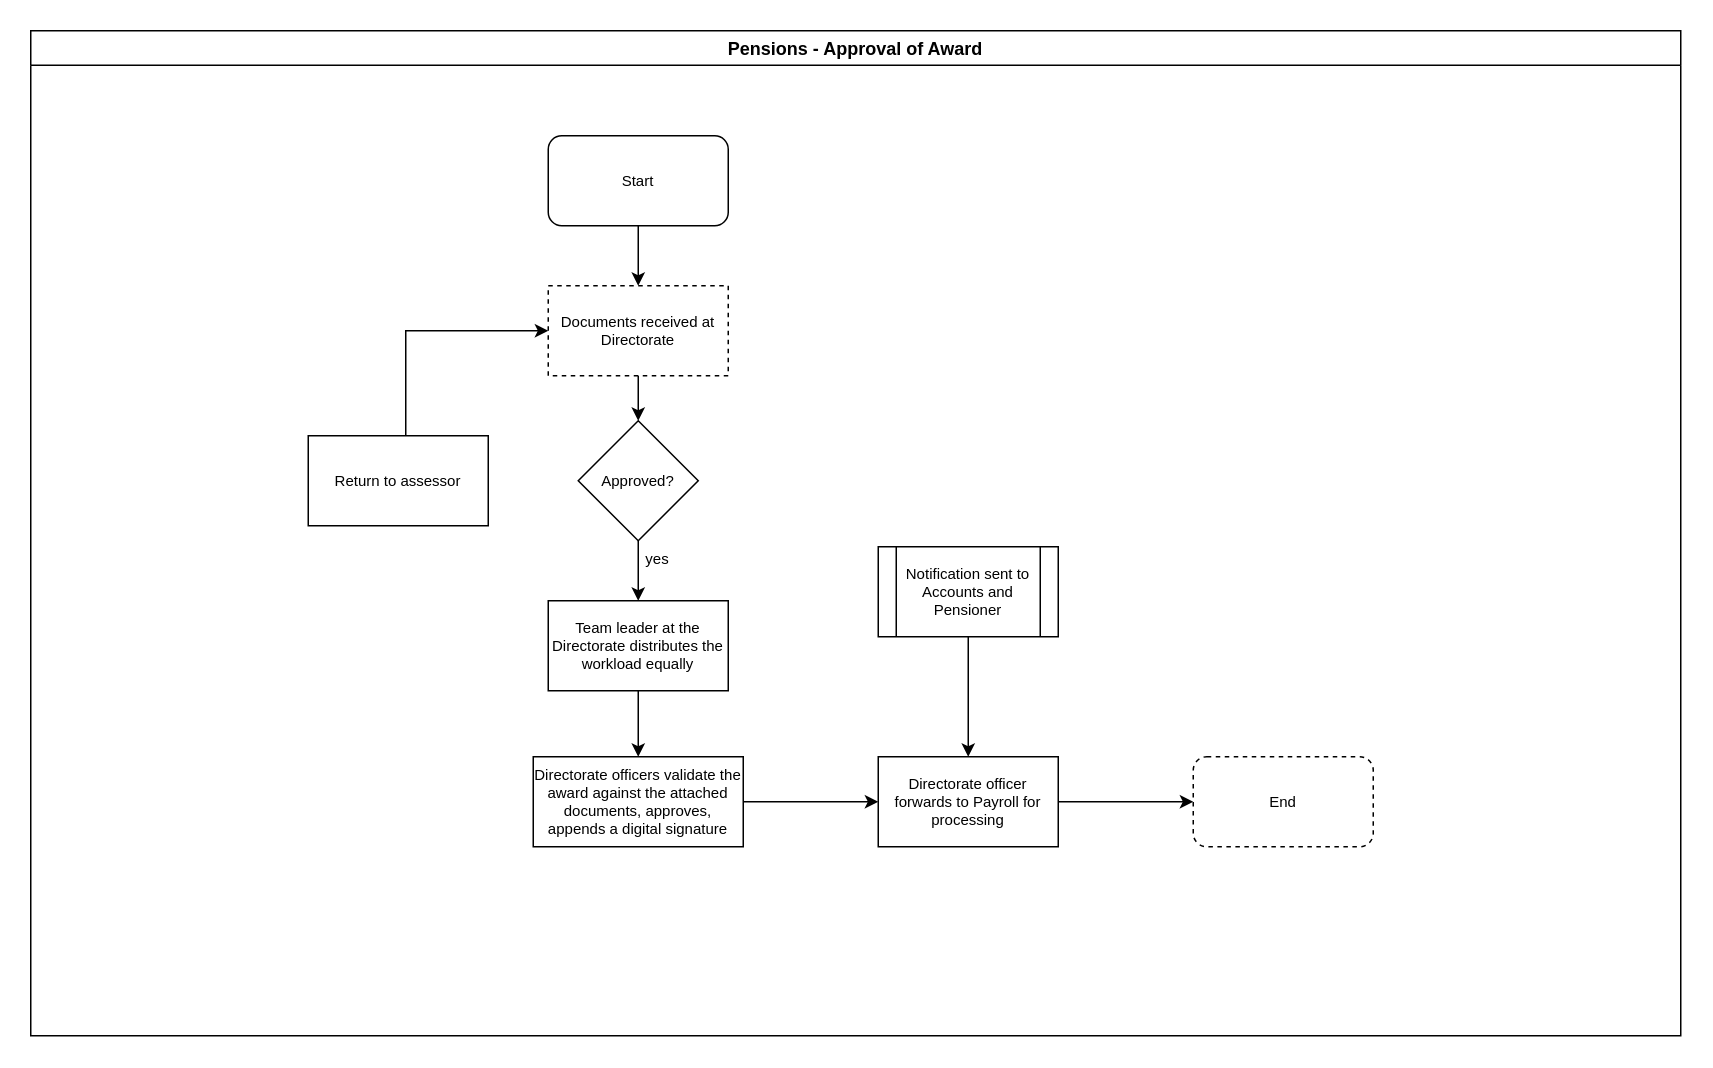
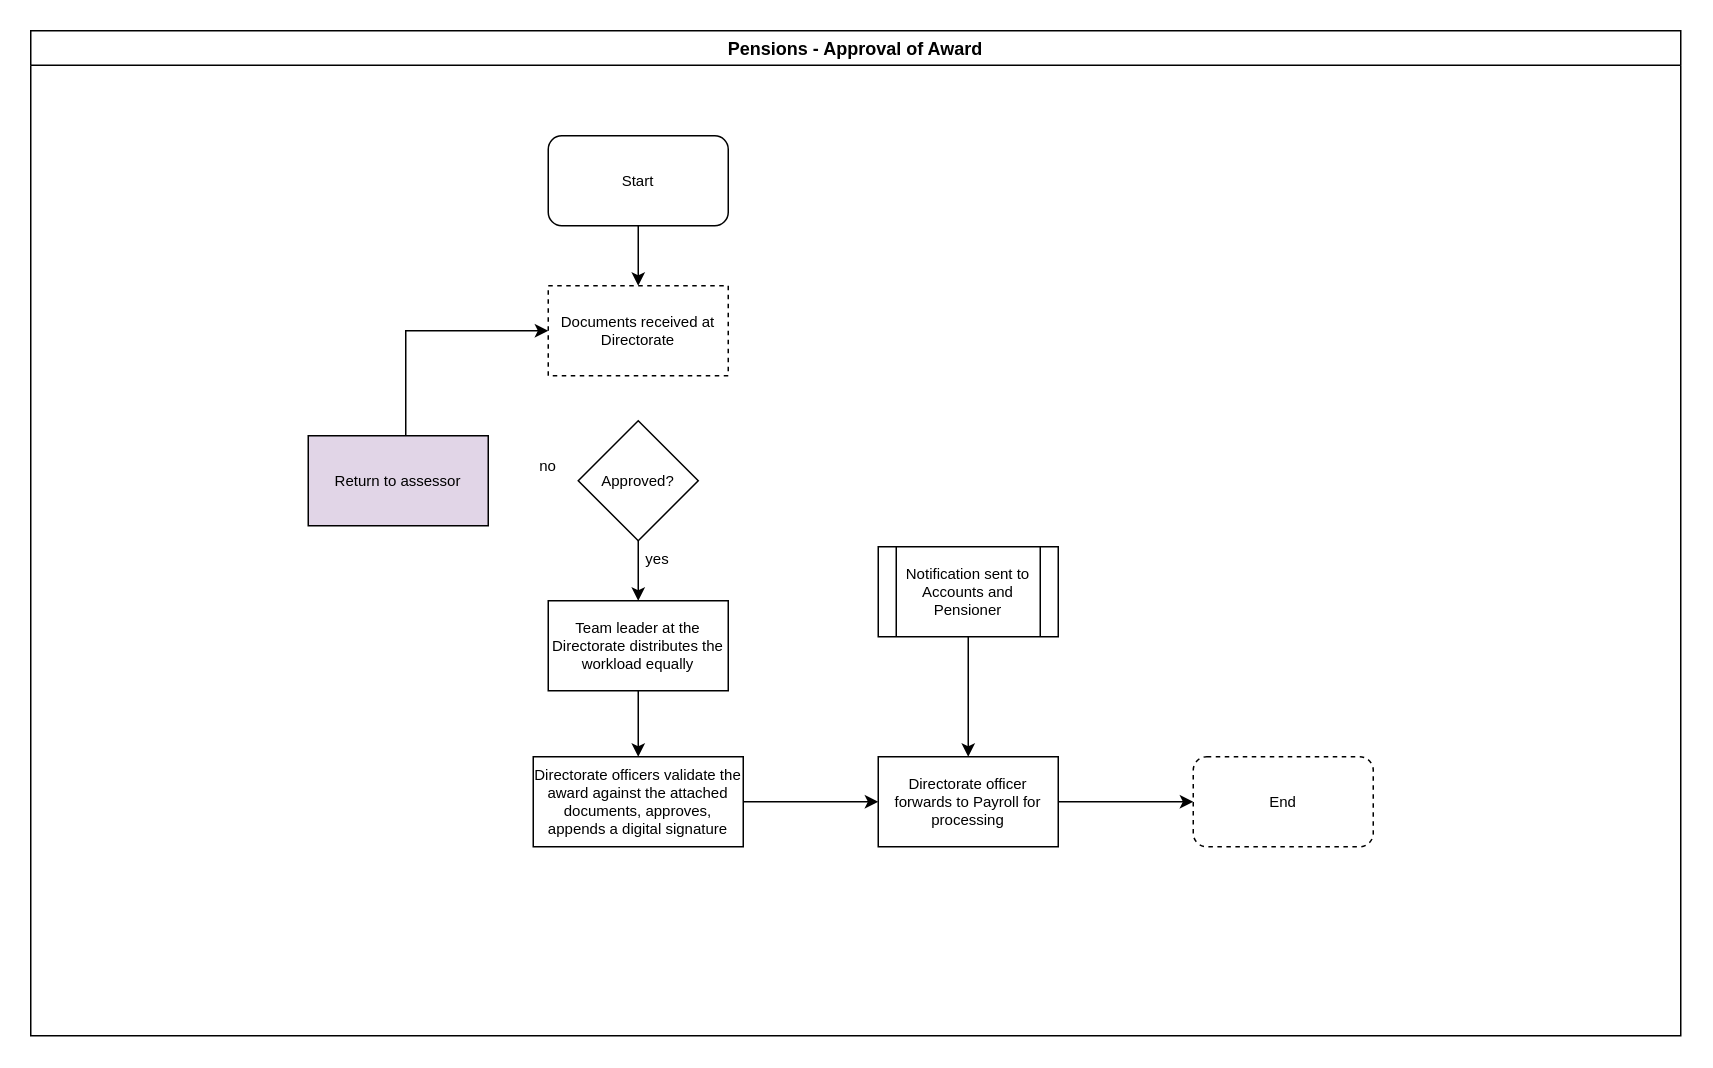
- <mxCell id="10" value="" style="edgeStyle=orthogonalEdgeStyle;rounded=0;orthogonalLoop=1;jettySize=auto;html=1;fontSize=10;" edge="1" parent="2" source="4" target="9"><mxGeometry relative="1" as="geometry" /></mxCell>
+ <mxCell id="13" value="no" style="text;html=1;strokeColor=none;fillColor=none;align=center;verticalAlign=middle;whiteSpace=wrap;rounded=0;fontSize=10;" vertex="1" parent="2"><mxGeometry x="325" y="280" width="40" height="20" as="geometry" /></mxCell>
- <mxCell id="21" value="Return to assessor" style="whiteSpace=wrap;html=1;rounded=0;fontSize=10;" vertex="1" parent="1"><mxGeometry x="205" y="290" width="120" height="60" as="geometry" /></mxCell>
+ <mxCell id="21" value="Return to assessor" style="whiteSpace=wrap;html=1;rounded=0;fontSize=10;fillColor=#e1d5e7;" vertex="1" parent="1"><mxGeometry x="205" y="290" width="120" height="60" as="geometry" /></mxCell>
